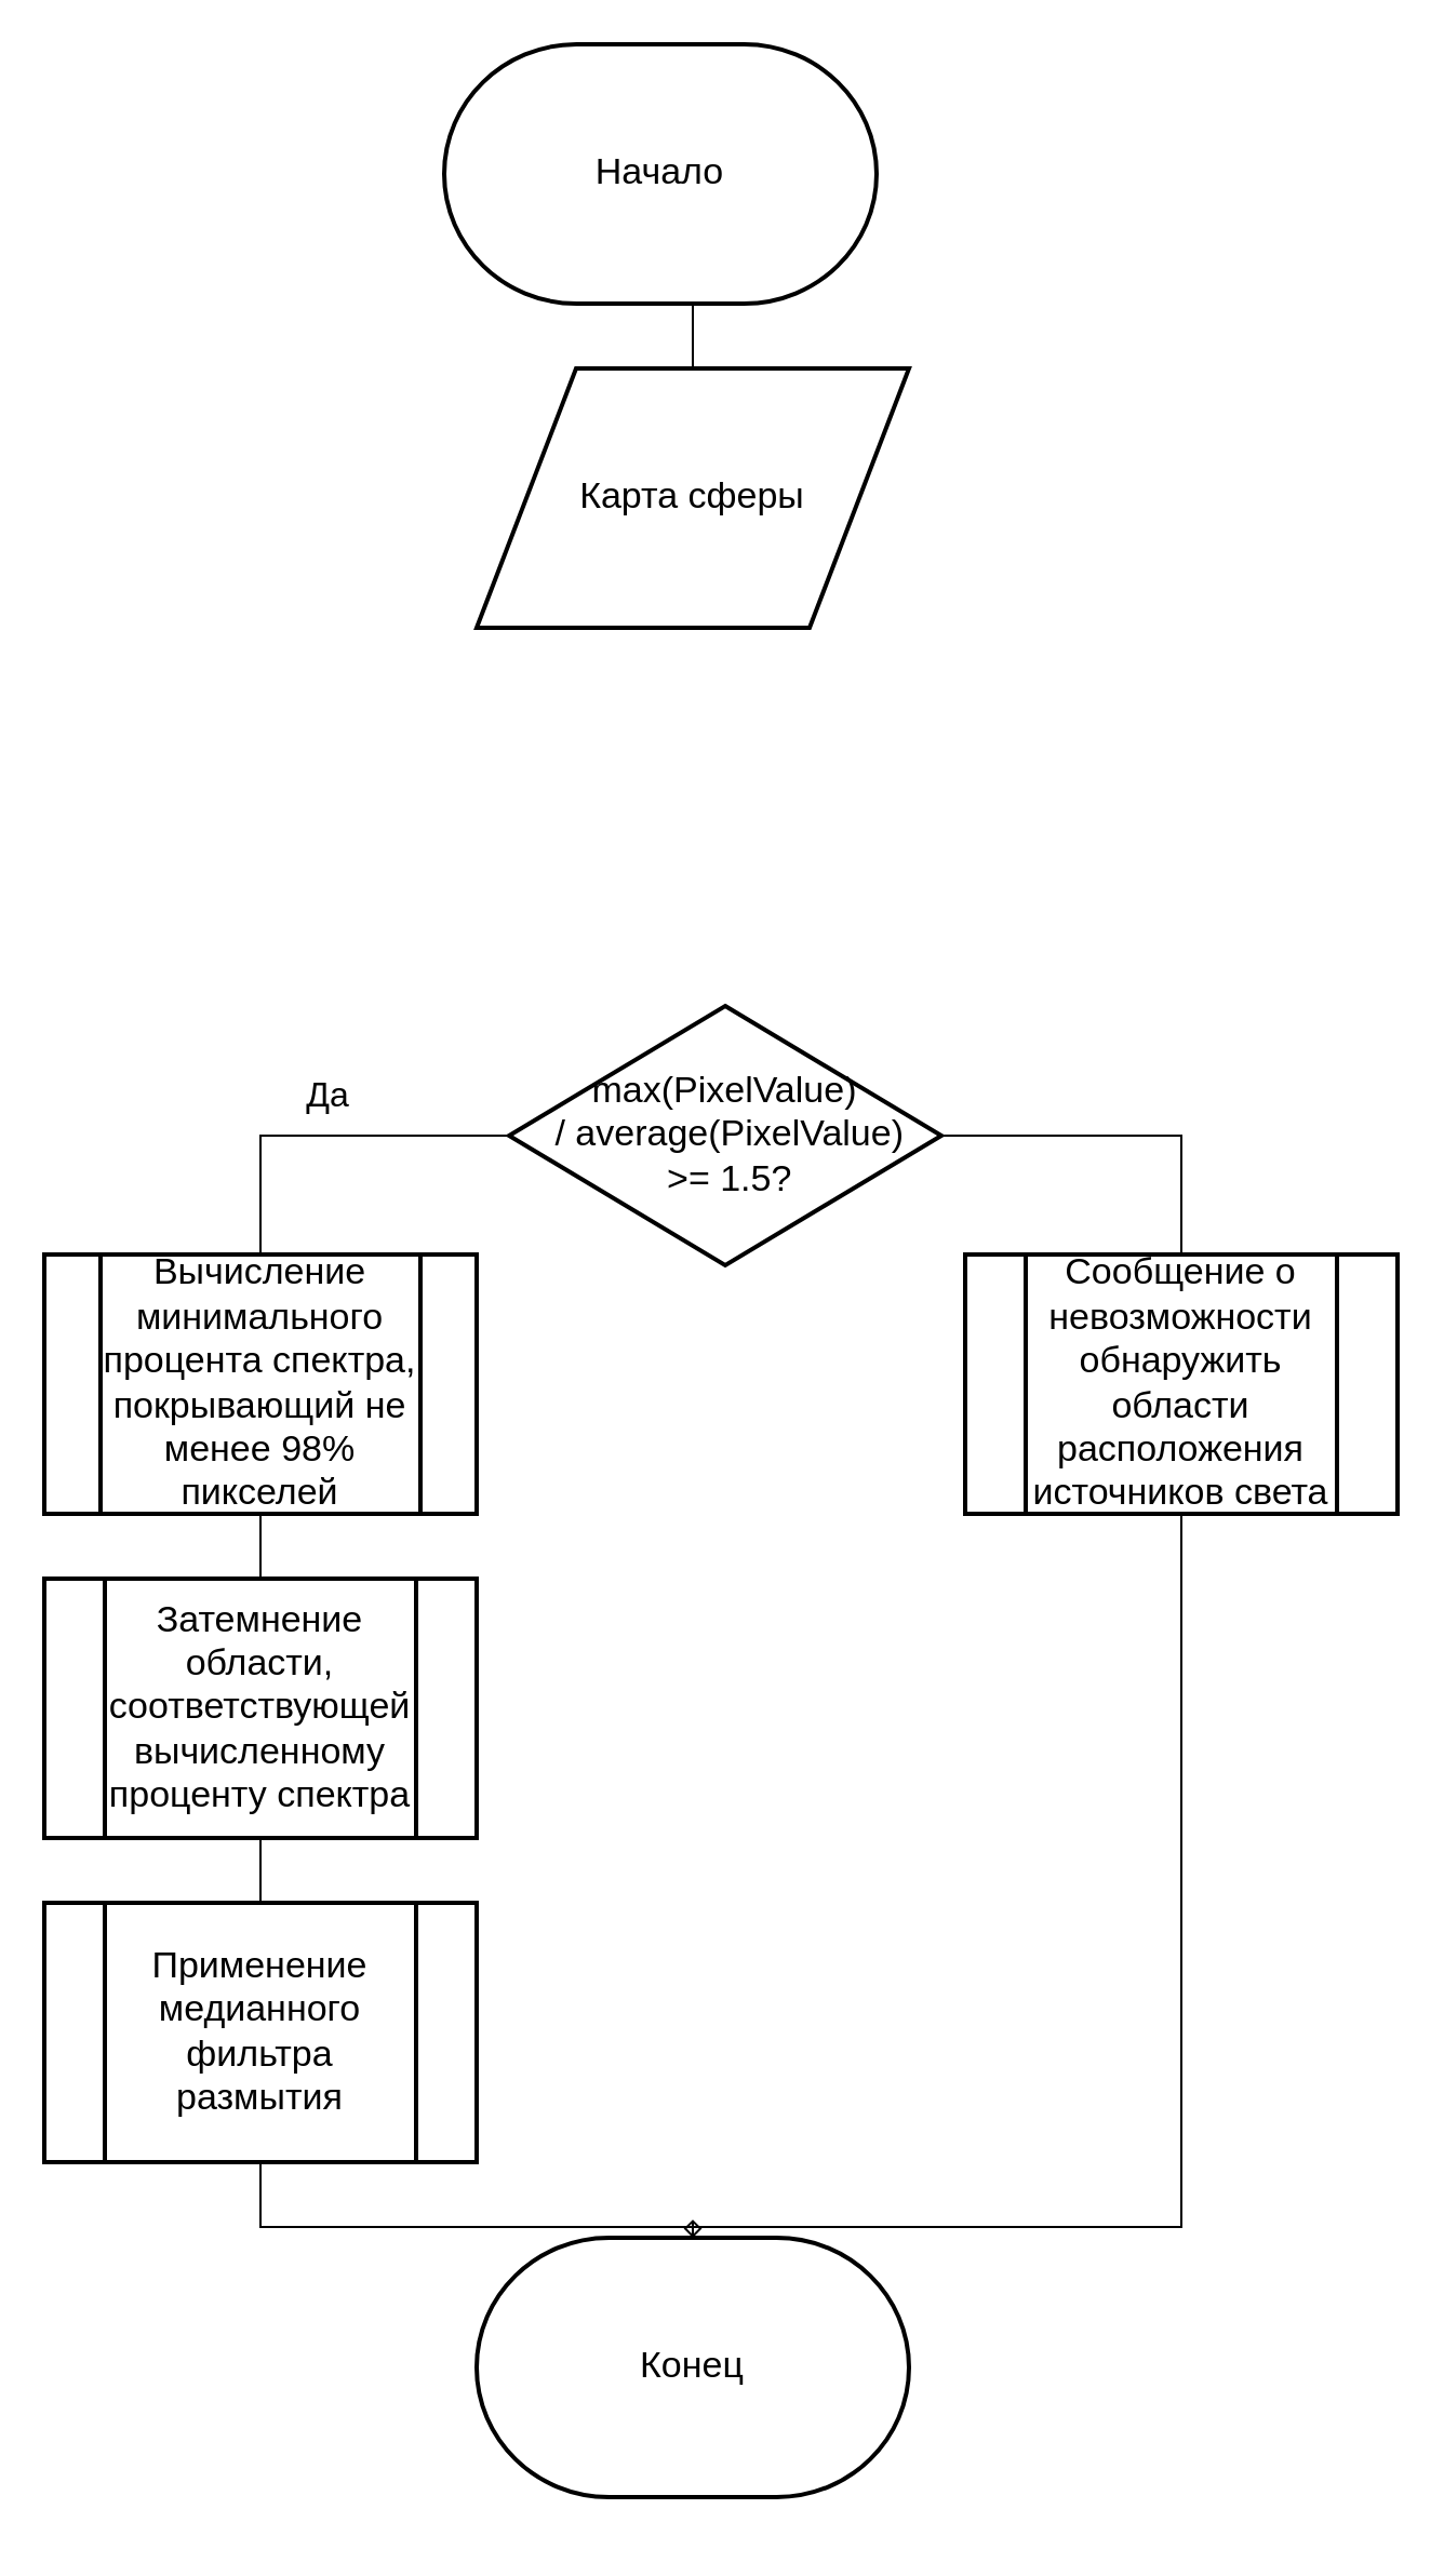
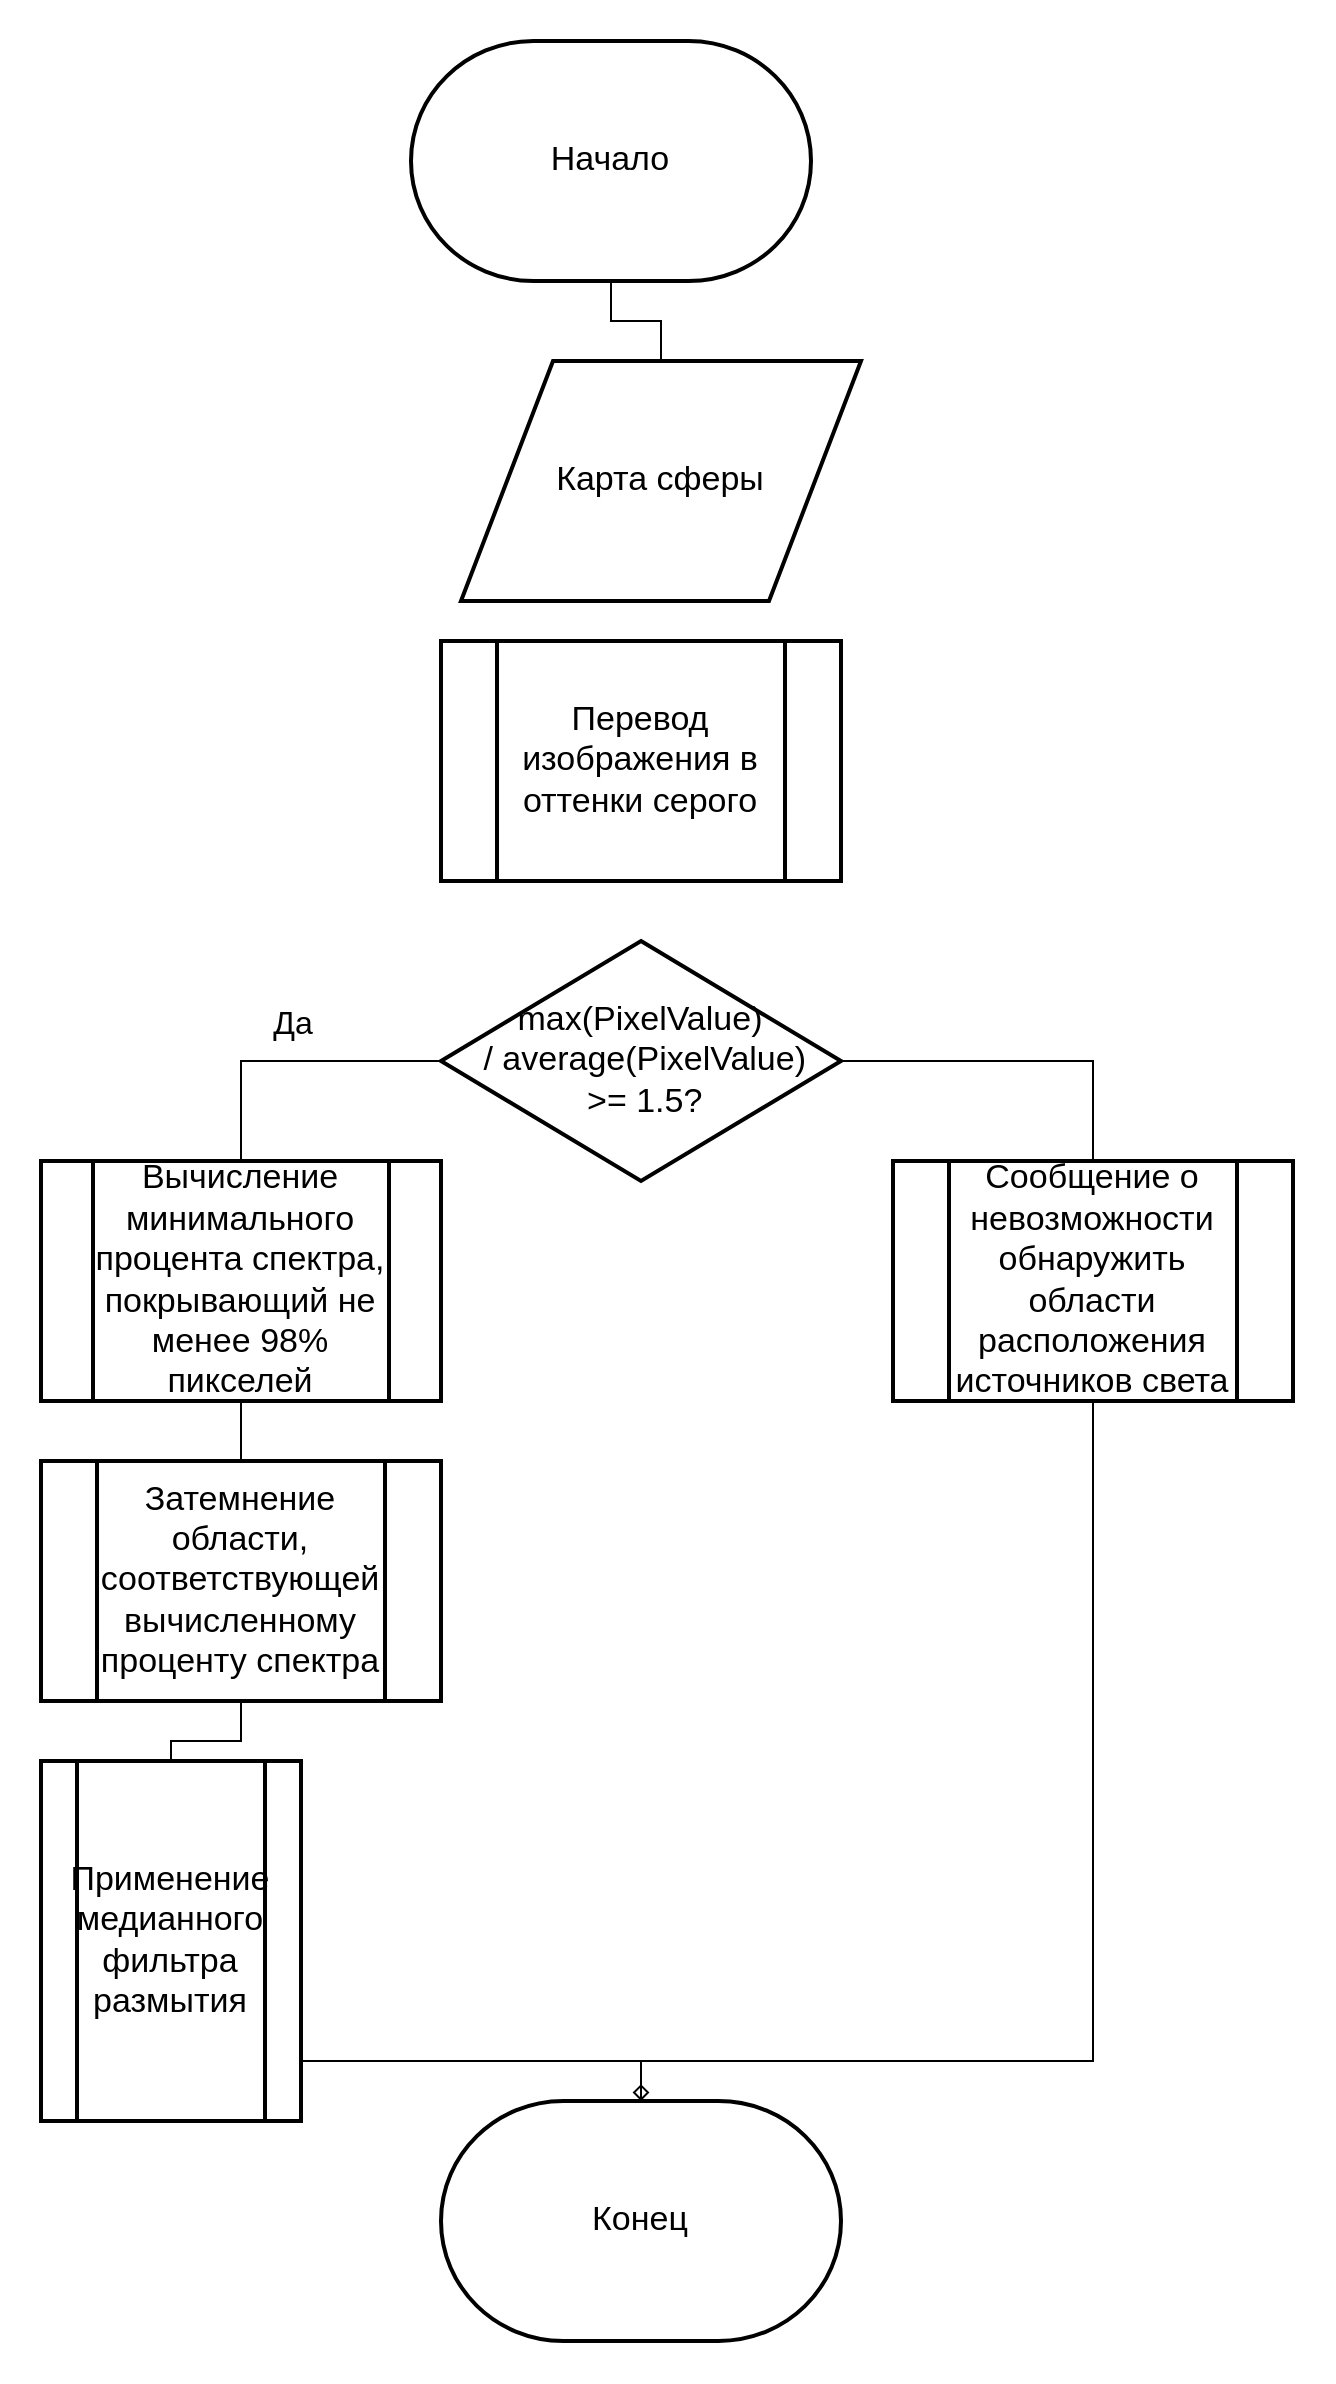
- <mxCell id="5" value="Карта сферы" style="shape=parallelogram;html=1;strokeWidth=2;perimeter=parallelogramPerimeter;whiteSpace=wrap;rounded=0;arcSize=12;size=0.23;fontSize=17;" vertex="1" parent="1"><mxGeometry x="220" y="170" width="200" height="120" as="geometry" /></mxCell>
+ <mxCell id="5" value="Карта сферы" style="shape=parallelogram;html=1;strokeWidth=2;perimeter=parallelogramPerimeter;whiteSpace=wrap;rounded=0;arcSize=12;size=0.23;fontSize=17;" vertex="1" parent="1"><mxGeometry x="230" y="180" width="200" height="120" as="geometry" /></mxCell>
+ <mxCell id="6" value="Перевод изображения в оттенки серого" style="verticalLabelPosition=middle;verticalAlign=middle;html=1;shape=process;whiteSpace=wrap;rounded=0;size=0.14;arcSize=6;strokeWidth=2;labelPosition=center;align=center;fontSize=17;" vertex="1" parent="1"><mxGeometry x="220" y="320" width="200" height="120" as="geometry" /></mxCell>
- <mxCell id="10" value="max(PixelValue)&lt;br&gt;&amp;nbsp;/ average(PixelValue)&lt;br style=&quot;font-size: 17px;&quot;&gt;&amp;nbsp;&amp;gt;= 1.5?" style="strokeWidth=2;html=1;shape=mxgraph.flowchart.decision;whiteSpace=wrap;fontSize=17;verticalAlign=middle;" vertex="1" parent="1"><mxGeometry x="235" y="465" width="200" height="120" as="geometry" /></mxCell>
+ <mxCell id="10" value="max(PixelValue)&lt;br&gt;&amp;nbsp;/ average(PixelValue)&lt;br style=&quot;font-size: 17px;&quot;&gt;&amp;nbsp;&amp;gt;= 1.5?" style="strokeWidth=2;html=1;shape=mxgraph.flowchart.decision;whiteSpace=wrap;fontSize=17;verticalAlign=middle;" vertex="1" parent="1"><mxGeometry x="220" y="470" width="200" height="120" as="geometry" /></mxCell>
- <mxCell id="16" value="Применение медианного фильтра размытия" style="verticalLabelPosition=middle;verticalAlign=middle;html=1;shape=process;whiteSpace=wrap;rounded=0;size=0.14;arcSize=6;strokeWidth=2;labelPosition=center;align=center;fontSize=17;" vertex="1" parent="1"><mxGeometry x="20" y="880" width="200" height="120" as="geometry" /></mxCell>
+ <mxCell id="16" value="Применение медианного фильтра размытия" style="verticalLabelPosition=middle;verticalAlign=middle;html=1;shape=process;whiteSpace=wrap;rounded=0;size=0.14;arcSize=6;strokeWidth=2;labelPosition=center;align=center;fontSize=17;" vertex="1" parent="1"><mxGeometry x="20" y="880" width="130" height="180" as="geometry" /></mxCell>
- <mxCell id="4" value="Конец" style="strokeWidth=2;html=1;shape=mxgraph.flowchart.terminator;whiteSpace=wrap;fontSize=17;" vertex="1" parent="1"><mxGeometry x="220" y="1035" width="200" height="120" as="geometry" /></mxCell>
+ <mxCell id="4" value="Конец" style="strokeWidth=2;html=1;shape=mxgraph.flowchart.terminator;whiteSpace=wrap;fontSize=17;" vertex="1" parent="1"><mxGeometry x="220" y="1050" width="200" height="120" as="geometry" /></mxCell>
